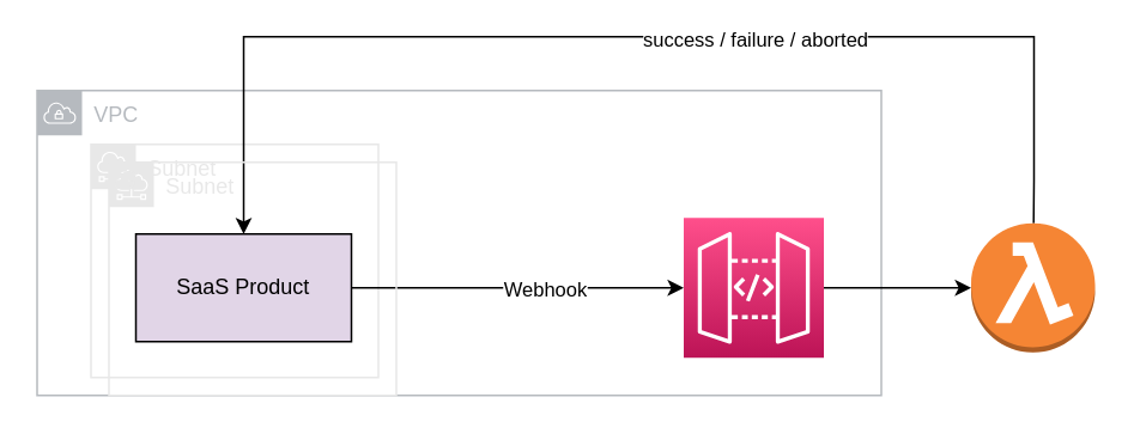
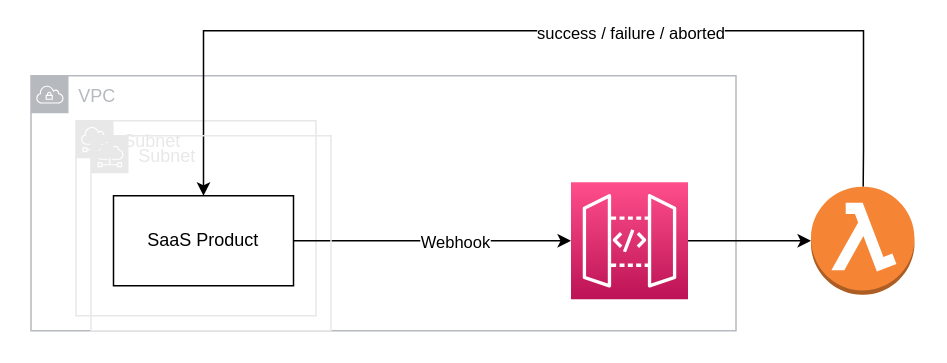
- <mxCell id="6" value="SaaS Product" style="rounded=0;whiteSpace=wrap;html=1;fillColor=#e1d5e7;" parent="1" vertex="1"><mxGeometry x="75" y="130" width="120" height="60" as="geometry" /></mxCell>
+ <mxCell id="6" value="SaaS Product" style="rounded=0;whiteSpace=wrap;html=1;" parent="1" vertex="1"><mxGeometry x="75" y="130" width="120" height="60" as="geometry" /></mxCell>
